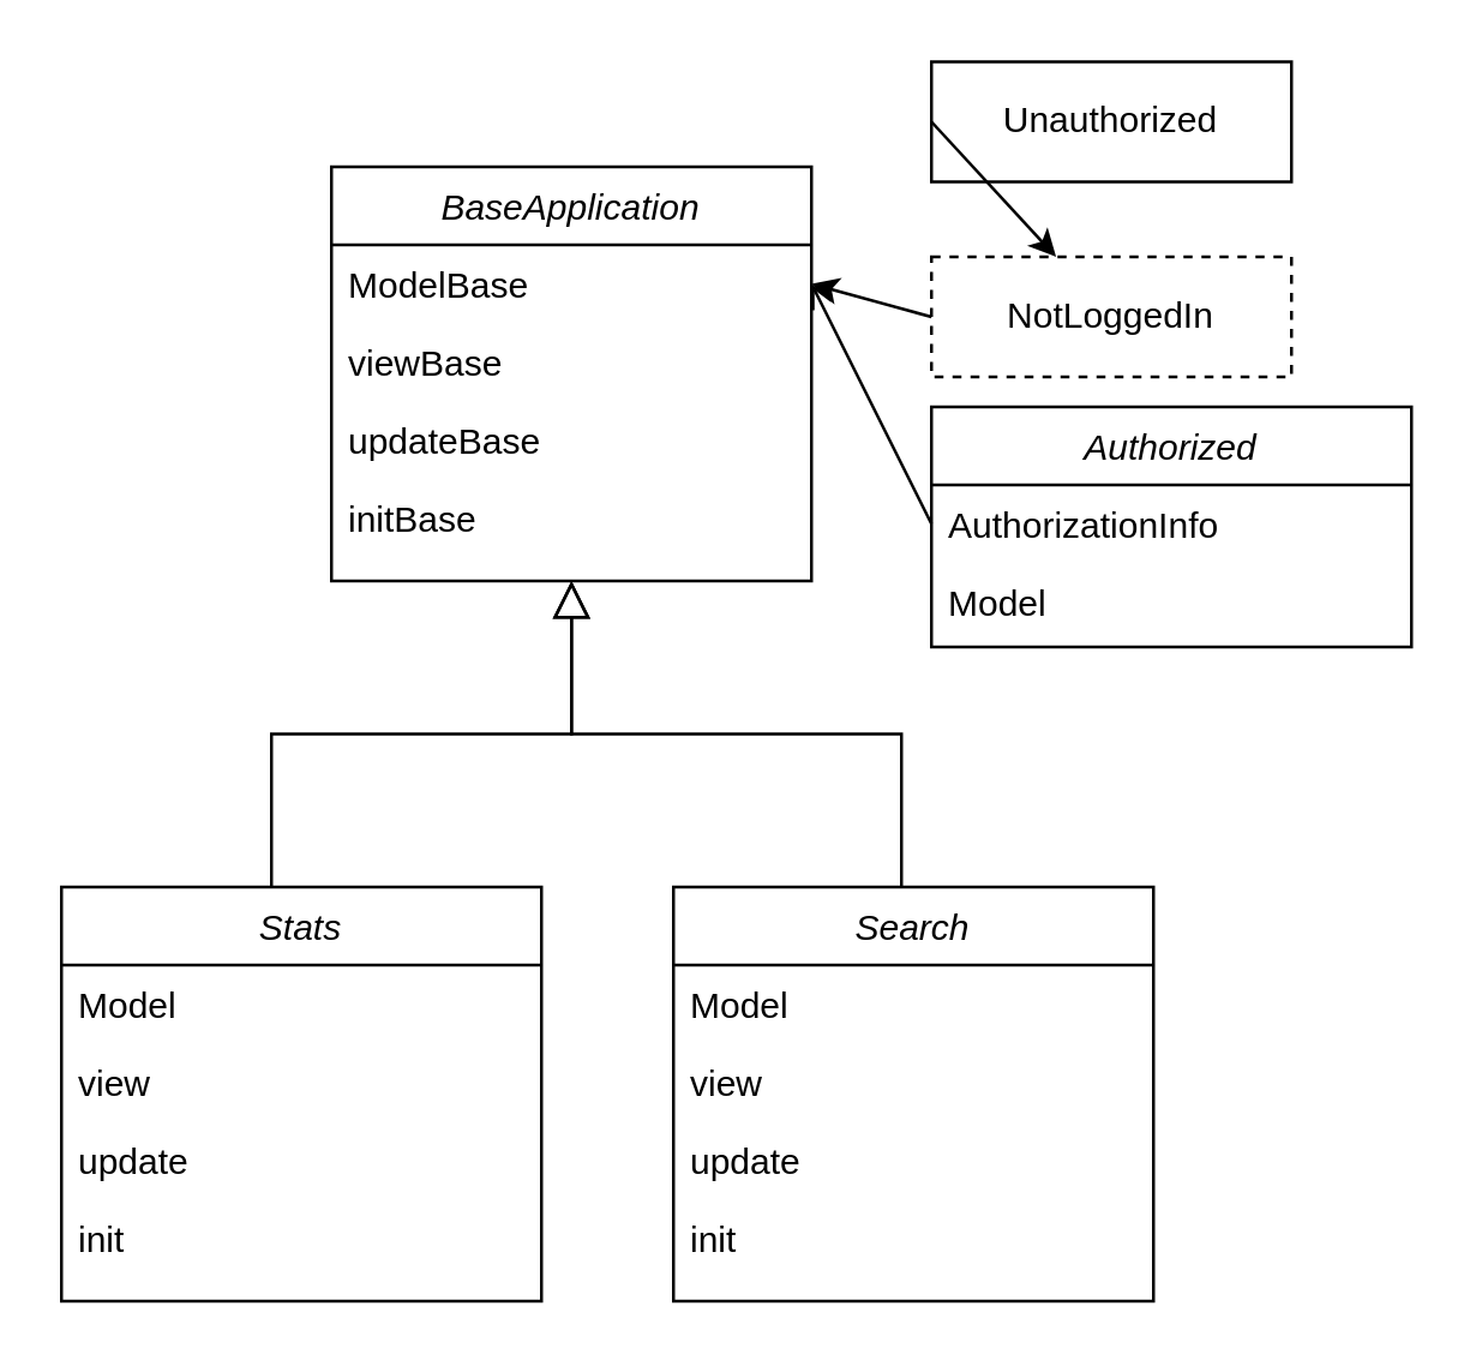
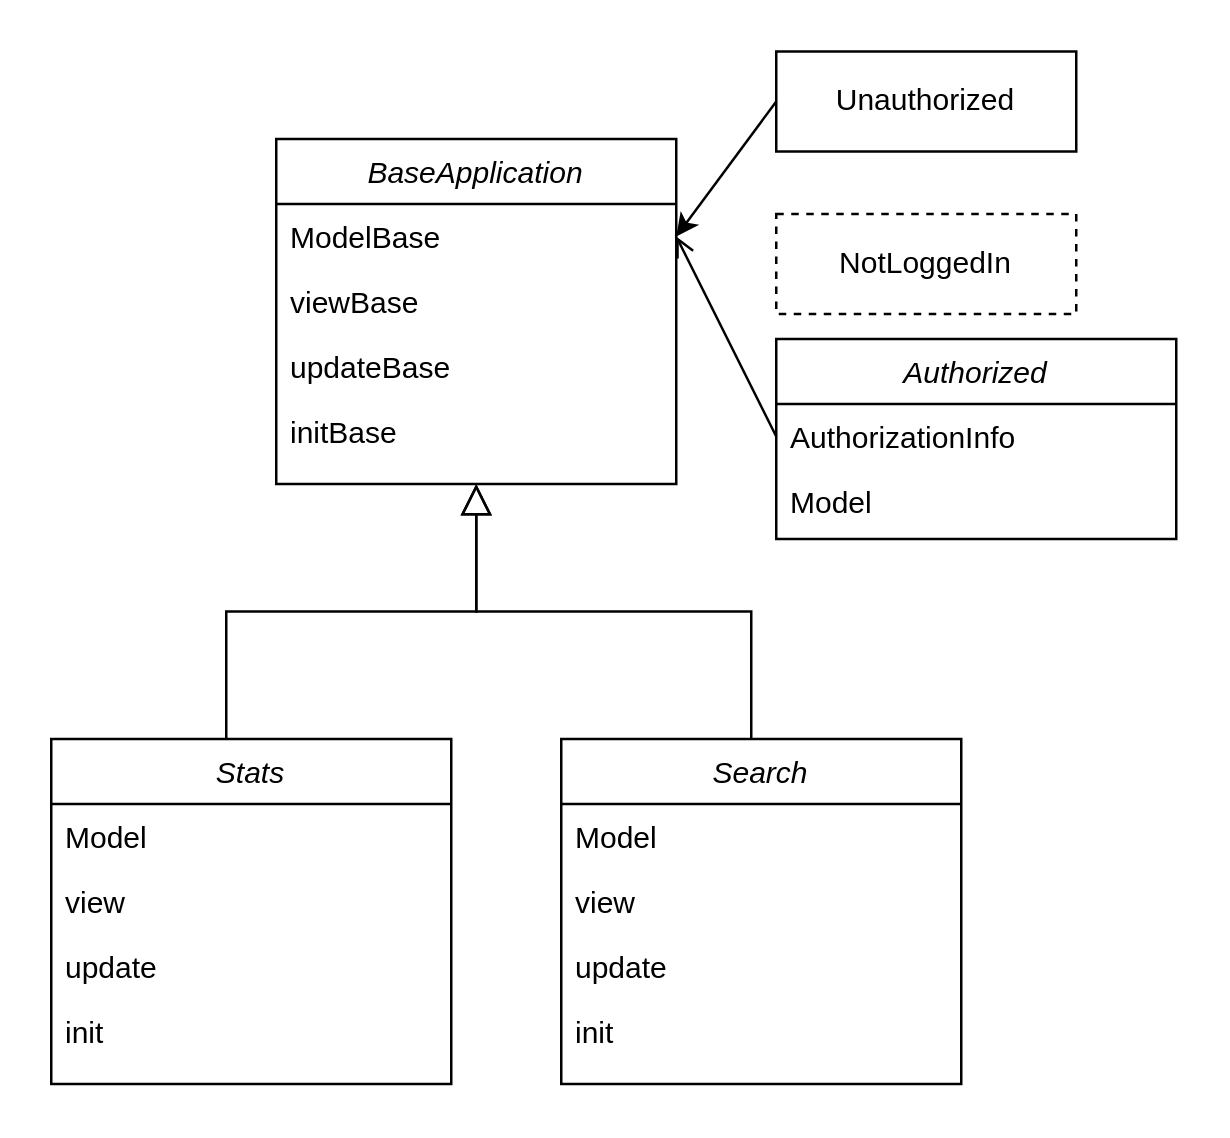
- <mxCell id="14" value="" style="endArrow=classic;html=1;rounded=0;exitX=0;exitY=0.5;exitDx=0;exitDy=0;" edge="1" parent="1" source="9" target="10"><mxGeometry width="50" height="50" relative="1" as="geometry"><mxPoint x="230" y="305" as="sourcePoint" /><mxPoint x="280" y="255" as="targetPoint" /></mxGeometry></mxCell>
+ <mxCell id="14" value="" style="endArrow=classic;html=1;rounded=0;entryX=1;entryY=0.5;entryDx=0;entryDy=0;exitX=0;exitY=0.5;exitDx=0;exitDy=0;" edge="1" parent="1" source="9" target="3"><mxGeometry width="50" height="50" relative="1" as="geometry"><mxPoint x="230" y="305" as="sourcePoint" /><mxPoint x="280" y="255" as="targetPoint" /></mxGeometry></mxCell>
- <mxCell id="15" value="" style="endArrow=classic;html=1;rounded=0;entryX=1;entryY=0.5;entryDx=0;entryDy=0;exitX=0;exitY=0.5;exitDx=0;exitDy=0;" edge="1" parent="1" source="10" target="3"><mxGeometry width="50" height="50" relative="1" as="geometry"><mxPoint x="320" y="85" as="sourcePoint" /><mxPoint x="280" y="156" as="targetPoint" /></mxGeometry></mxCell>
